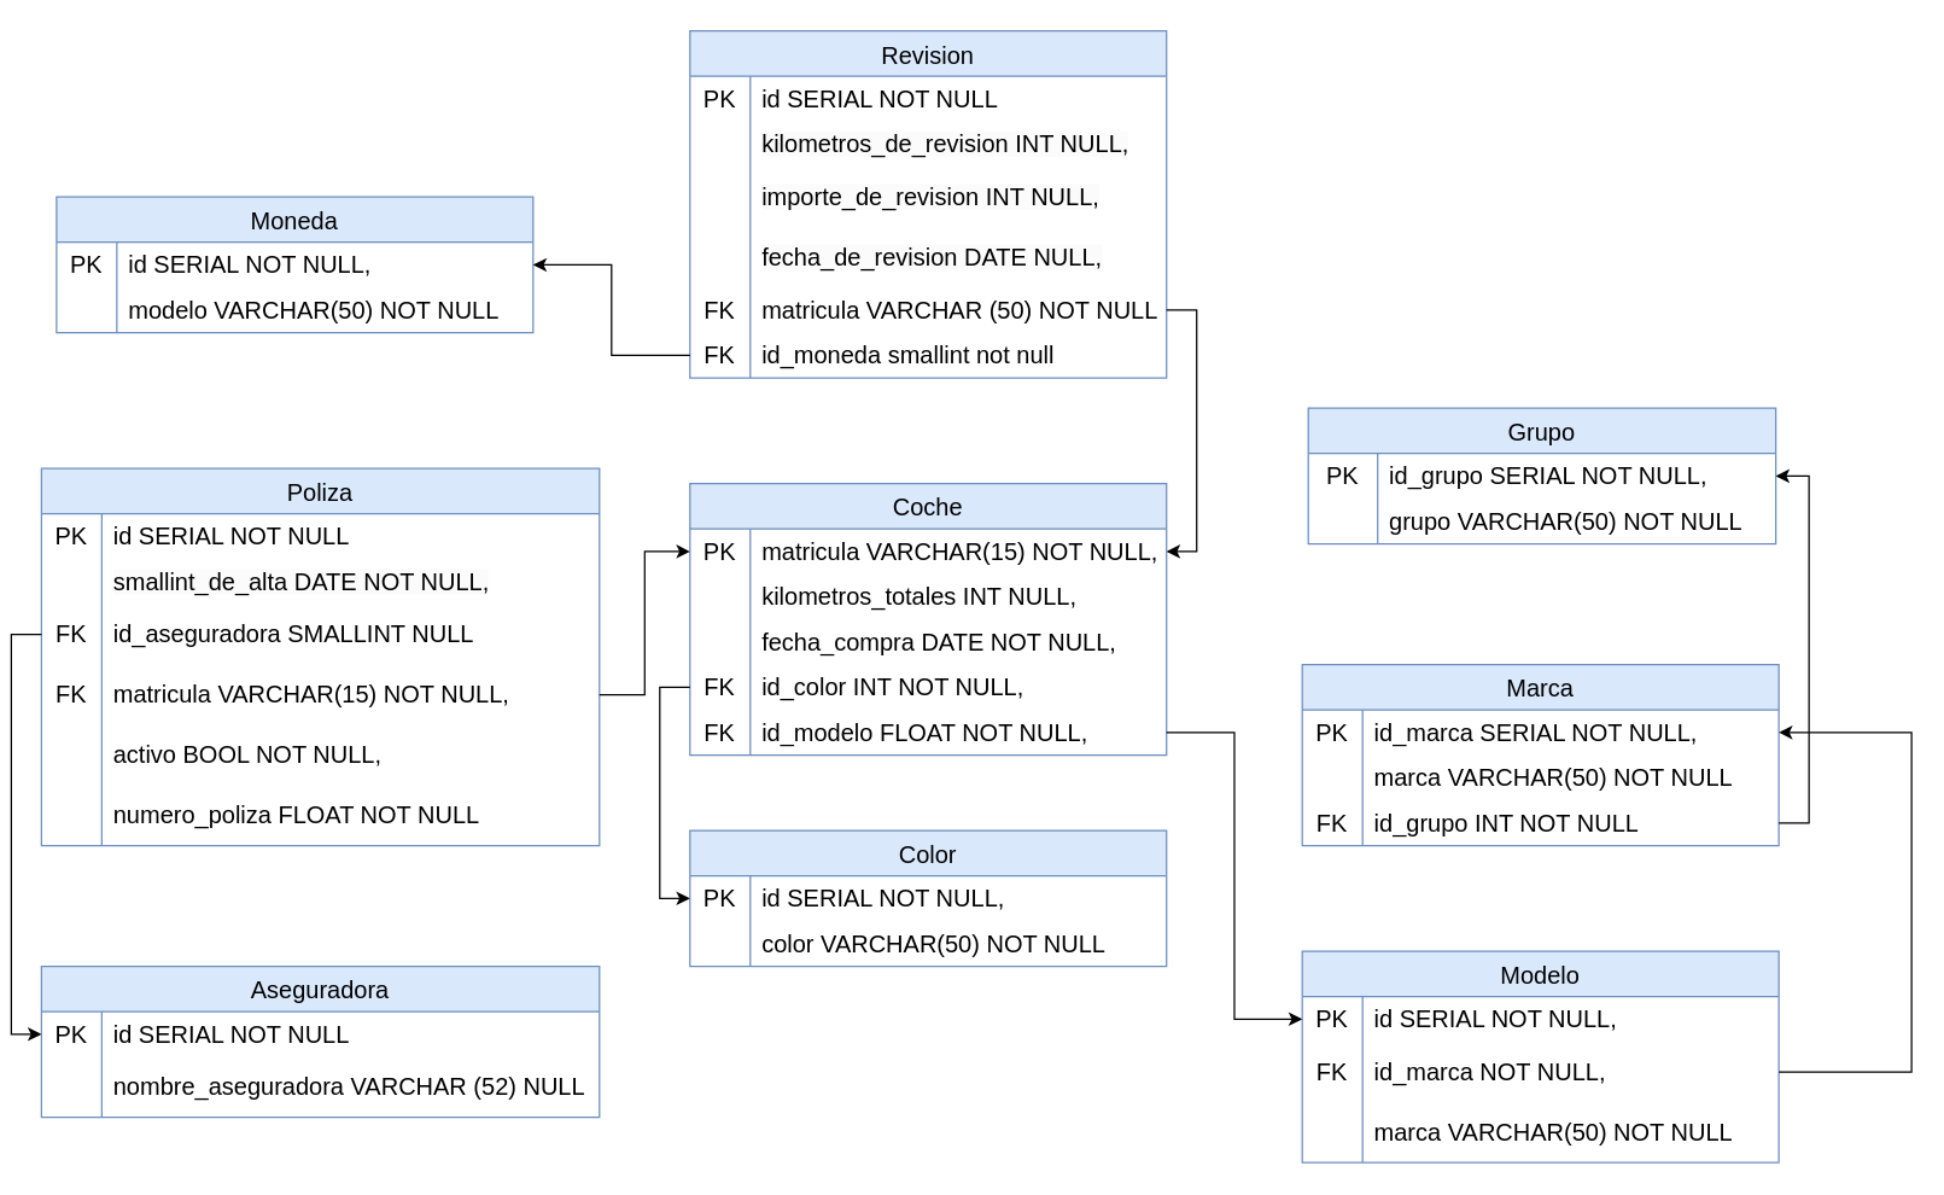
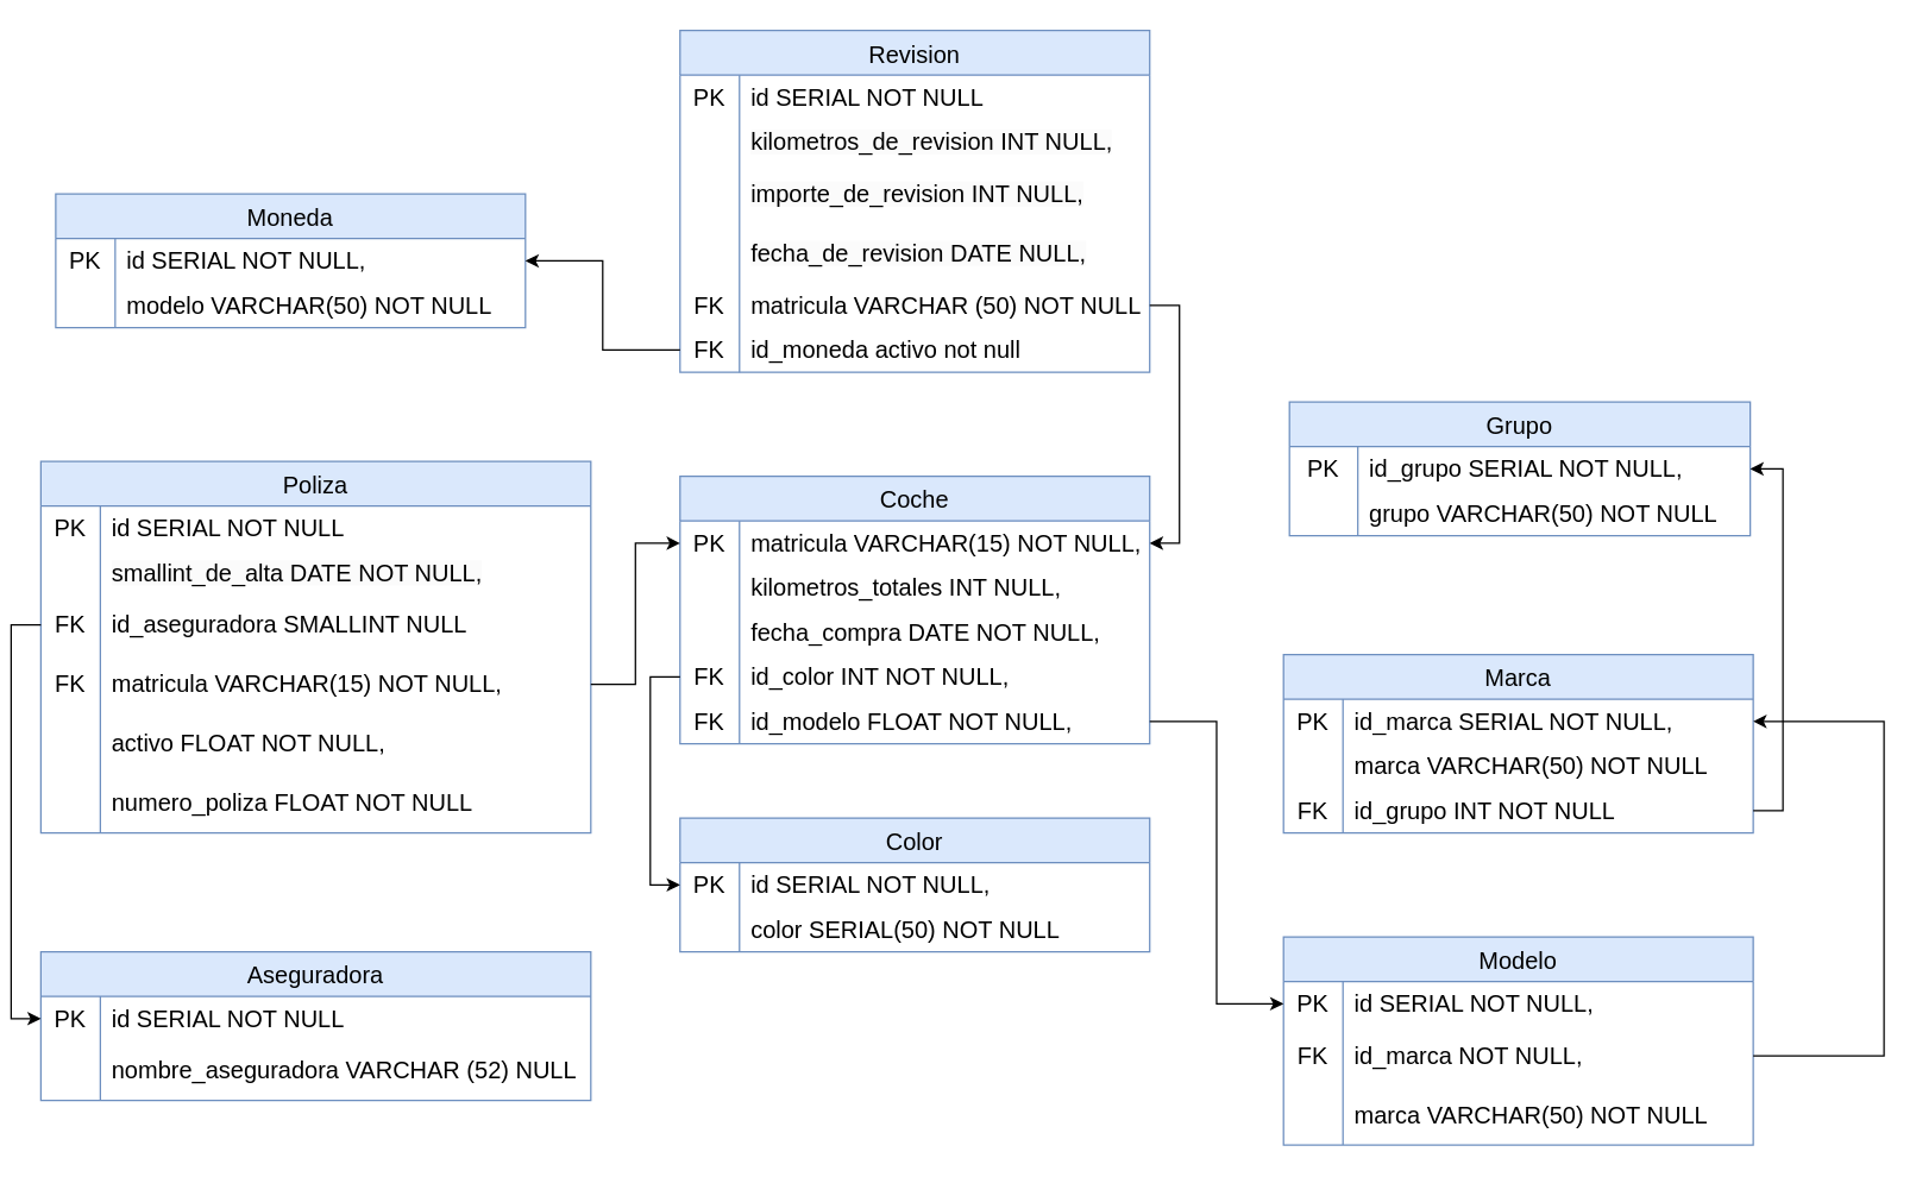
- <mxCell id="43" value="id_moneda smallint not null" style="shape=partialRectangle;html=1;whiteSpace=wrap;connectable=0;fillColor=none;top=0;left=0;bottom=0;right=0;align=left;spacingLeft=6;overflow=hidden;strokeColor=inherit;fontSize=16;" parent="41" vertex="1"><mxGeometry x="40" width="276" height="30" as="geometry"><mxRectangle width="276" height="30" as="alternateBounds" /></mxGeometry></mxCell>
+ <mxCell id="43" value="id_moneda activo not null" style="shape=partialRectangle;html=1;whiteSpace=wrap;connectable=0;fillColor=none;top=0;left=0;bottom=0;right=0;align=left;spacingLeft=6;overflow=hidden;strokeColor=inherit;fontSize=16;" parent="41" vertex="1"><mxGeometry x="40" width="276" height="30" as="geometry"><mxRectangle width="276" height="30" as="alternateBounds" /></mxGeometry></mxCell>
- <mxCell id="100" value="activo BOOL NOT NULL," style="shape=partialRectangle;html=1;whiteSpace=wrap;connectable=0;fillColor=none;top=0;left=0;bottom=0;right=0;align=left;spacingLeft=6;overflow=hidden;strokeColor=inherit;fontSize=16;" parent="98" vertex="1"><mxGeometry x="40" width="330" height="40" as="geometry"><mxRectangle width="330" height="40" as="alternateBounds" /></mxGeometry></mxCell>
+ <mxCell id="100" value="activo FLOAT NOT NULL," style="shape=partialRectangle;html=1;whiteSpace=wrap;connectable=0;fillColor=none;top=0;left=0;bottom=0;right=0;align=left;spacingLeft=6;overflow=hidden;strokeColor=inherit;fontSize=16;" parent="98" vertex="1"><mxGeometry x="40" width="330" height="40" as="geometry"><mxRectangle width="330" height="40" as="alternateBounds" /></mxGeometry></mxCell>
- <mxCell id="84" value="color VARCHAR(50) NOT NULL" style="shape=partialRectangle;html=1;whiteSpace=wrap;connectable=0;fillColor=none;top=0;left=0;bottom=0;right=0;align=left;spacingLeft=6;overflow=hidden;strokeColor=inherit;fontSize=16;" parent="82" vertex="1"><mxGeometry x="40" width="276" height="30" as="geometry"><mxRectangle width="276" height="30" as="alternateBounds" /></mxGeometry></mxCell>
+ <mxCell id="84" value="color SERIAL(50) NOT NULL" style="shape=partialRectangle;html=1;whiteSpace=wrap;connectable=0;fillColor=none;top=0;left=0;bottom=0;right=0;align=left;spacingLeft=6;overflow=hidden;strokeColor=inherit;fontSize=16;" parent="82" vertex="1"><mxGeometry x="40" width="276" height="30" as="geometry"><mxRectangle width="276" height="30" as="alternateBounds" /></mxGeometry></mxCell>
